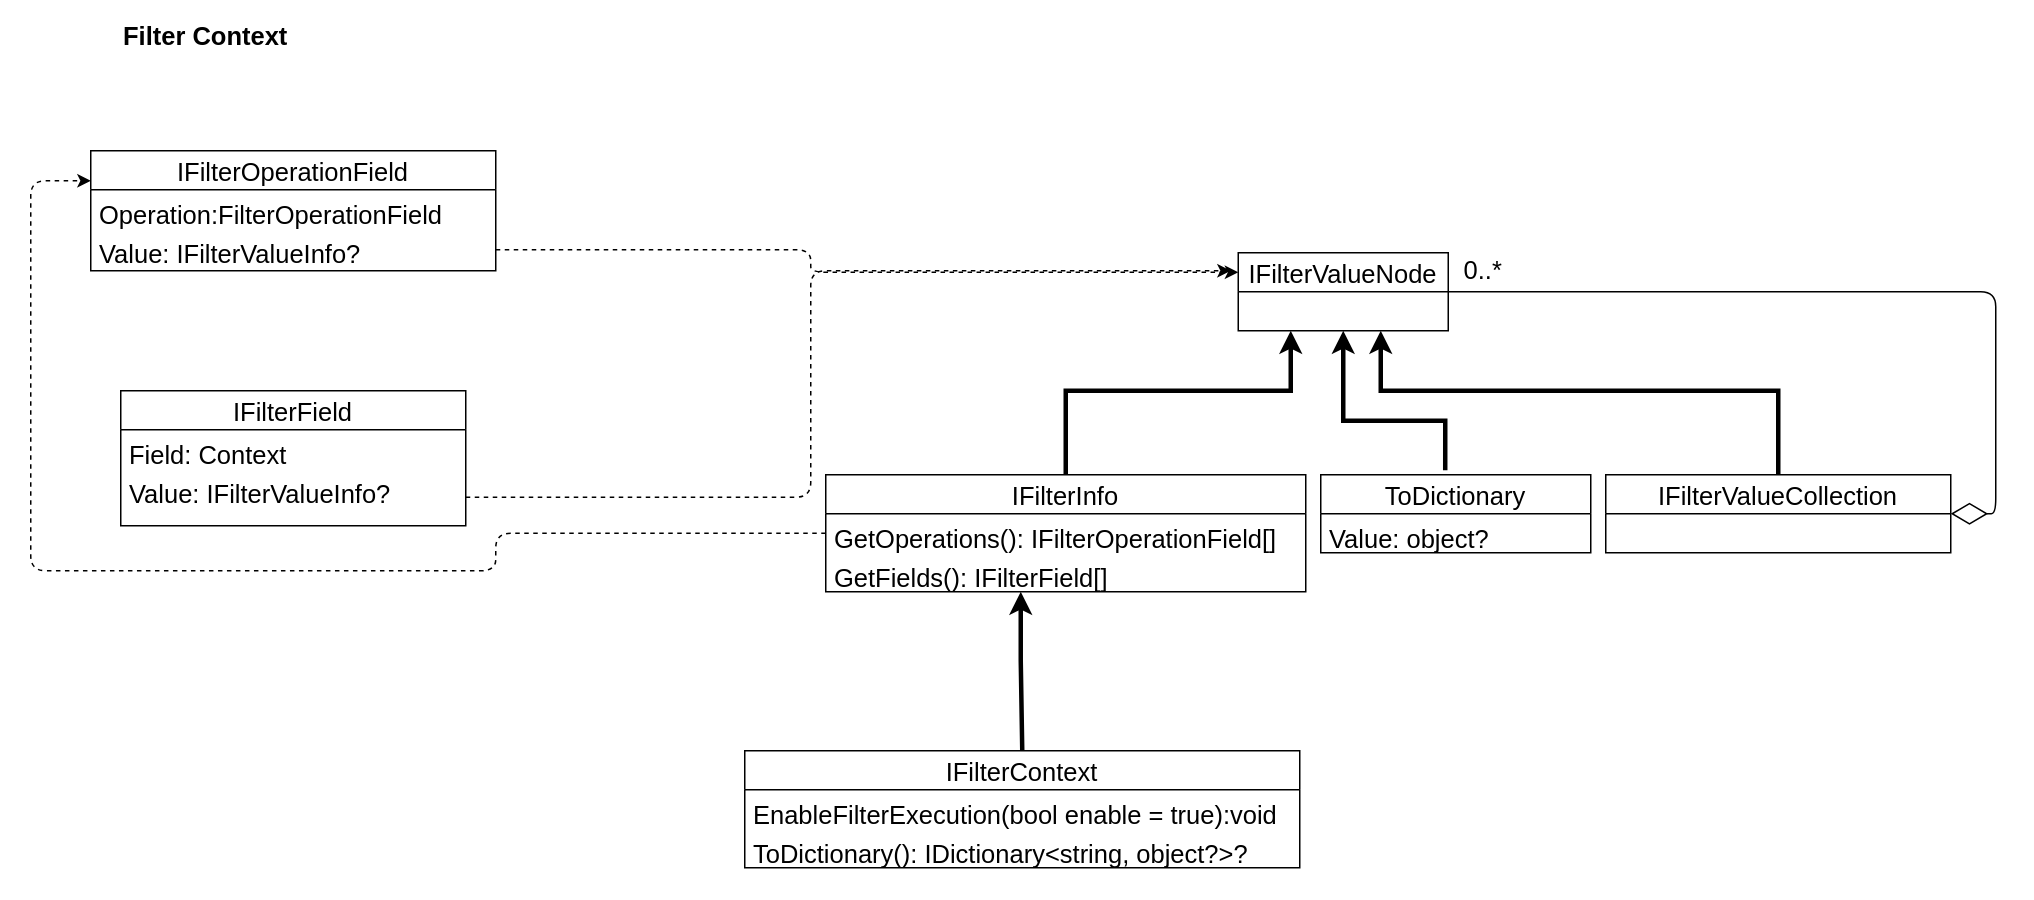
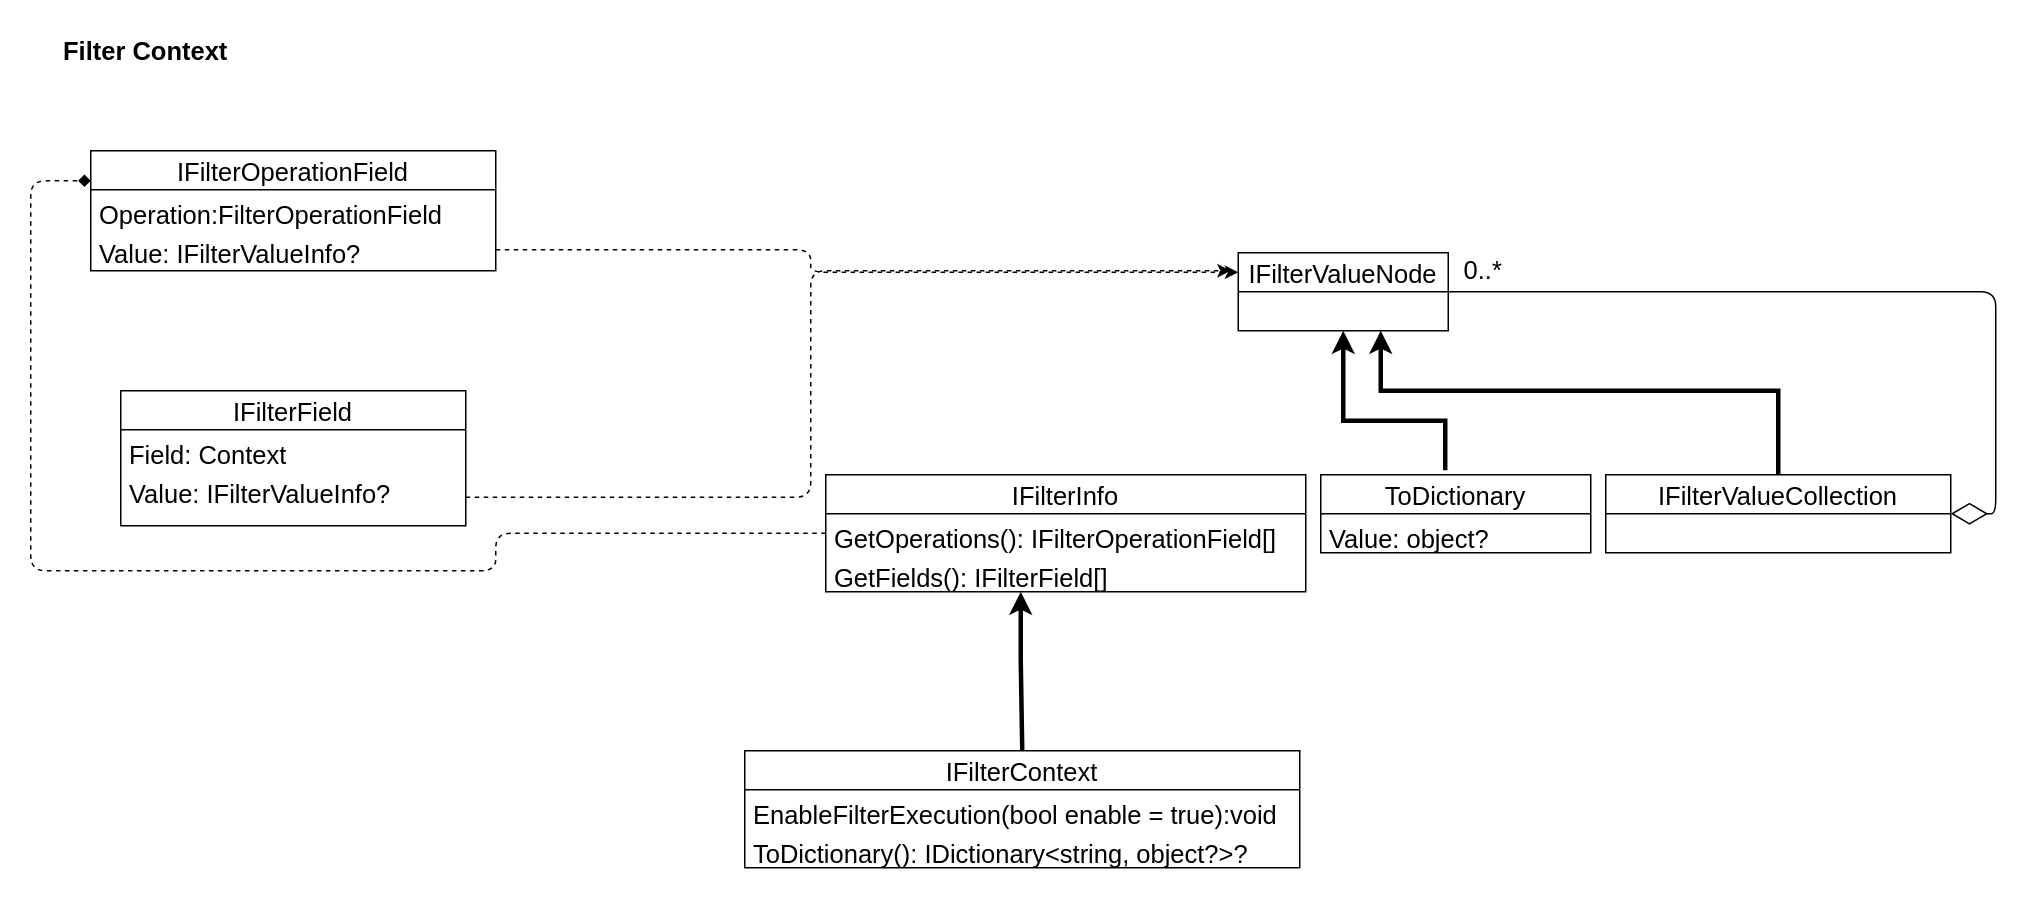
- <mxCell id="2" value="Filter Context" style="text;html=1;strokeColor=none;fillColor=none;align=left;verticalAlign=middle;whiteSpace=wrap;rounded=0;fontSize=17;fontStyle=1" parent="1" vertex="1"><mxGeometry x="80" y="10" width="240" height="30" as="geometry" /></mxCell>
+ <mxCell id="2" value="Filter Context" style="text;html=1;strokeColor=none;fillColor=none;align=left;verticalAlign=middle;whiteSpace=wrap;rounded=0;fontSize=17;fontStyle=1" parent="1" vertex="1"><mxGeometry x="40" y="20" width="240" height="30" as="geometry" /></mxCell>
- <mxCell id="20" style="edgeStyle=none;html=1;exitX=0;exitY=0.5;exitDx=0;exitDy=0;fontSize=17;dashed=1;entryX=0;entryY=0.25;entryDx=0;entryDy=0;" parent="1" source="10" target="12" edge="1"><mxGeometry relative="1" as="geometry"><mxPoint x="40" y="70" as="targetPoint" /><mxPoint x="320" y="341" as="sourcePoint" /><Array as="points"><mxPoint x="330" y="355" /><mxPoint x="330" y="380" /><mxPoint x="20" y="380" /><mxPoint x="20" y="120" /></Array></mxGeometry></mxCell>
+ <mxCell id="20" style="edgeStyle=none;html=1;exitX=0;exitY=0.5;exitDx=0;exitDy=0;fontSize=17;dashed=1;entryX=0;entryY=0.25;entryDx=0;entryDy=0;endArrow=diamond;" parent="1" source="10" target="12" edge="1"><mxGeometry relative="1" as="geometry"><mxPoint x="40" y="70" as="targetPoint" /><mxPoint x="320" y="341" as="sourcePoint" /><Array as="points"><mxPoint x="330" y="355" /><mxPoint x="330" y="380" /><mxPoint x="20" y="380" /><mxPoint x="20" y="120" /></Array></mxGeometry></mxCell>
- <mxCell id="8" style="edgeStyle=none;html=1;exitX=0.5;exitY=0;exitDx=0;exitDy=0;entryX=0.25;entryY=1;entryDx=0;entryDy=0;fontSize=17;strokeWidth=3;rounded=0;" parent="1" source="9" target="3" edge="1"><mxGeometry relative="1" as="geometry"><Array as="points"><mxPoint x="710" y="260" /><mxPoint x="860" y="260" /></Array></mxGeometry></mxCell>
